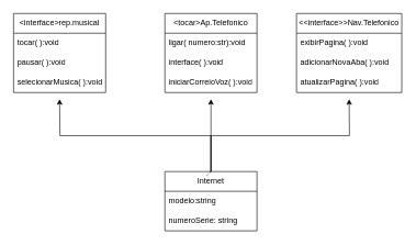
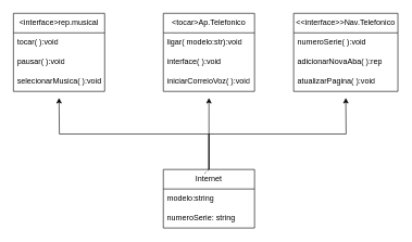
- <mxCell id="7" value="ligar( numero:str):void" style="text;strokeColor=none;fillColor=none;align=left;verticalAlign=middle;spacingLeft=4;spacingRight=4;overflow=hidden;points=[[0,0.5],[1,0.5]];portConstraint=eastwest;rotatable=0;whiteSpace=wrap;html=1;" vertex="1" parent="6"><mxGeometry y="30" width="140" height="30" as="geometry" /></mxCell>
+ <mxCell id="7" value="ligar( modelo:str):void" style="text;strokeColor=none;fillColor=none;align=left;verticalAlign=middle;spacingLeft=4;spacingRight=4;overflow=hidden;points=[[0,0.5],[1,0.5]];portConstraint=eastwest;rotatable=0;whiteSpace=wrap;html=1;" vertex="1" parent="6"><mxGeometry y="30" width="140" height="30" as="geometry" /></mxCell>
- <mxCell id="11" value="exibirPagina( ):void" style="text;strokeColor=none;fillColor=none;align=left;verticalAlign=middle;spacingLeft=4;spacingRight=4;overflow=hidden;points=[[0,0.5],[1,0.5]];portConstraint=eastwest;rotatable=0;whiteSpace=wrap;html=1;" vertex="1" parent="10"><mxGeometry y="30" width="160" height="30" as="geometry" /></mxCell>
+ <mxCell id="11" value="numeroSerie( ):void" style="text;strokeColor=none;fillColor=none;align=left;verticalAlign=middle;spacingLeft=4;spacingRight=4;overflow=hidden;points=[[0,0.5],[1,0.5]];portConstraint=eastwest;rotatable=0;whiteSpace=wrap;html=1;" vertex="1" parent="10"><mxGeometry y="30" width="160" height="30" as="geometry" /></mxCell>
- <mxCell id="12" value="adicionarNovaAba( ):void" style="text;strokeColor=none;fillColor=none;align=left;verticalAlign=middle;spacingLeft=4;spacingRight=4;overflow=hidden;points=[[0,0.5],[1,0.5]];portConstraint=eastwest;rotatable=0;whiteSpace=wrap;html=1;" vertex="1" parent="10"><mxGeometry y="60" width="160" height="30" as="geometry" /></mxCell>
+ <mxCell id="12" value="adicionarNovaAba( ):rep" style="text;strokeColor=none;fillColor=none;align=left;verticalAlign=middle;spacingLeft=4;spacingRight=4;overflow=hidden;points=[[0,0.5],[1,0.5]];portConstraint=eastwest;rotatable=0;whiteSpace=wrap;html=1;" vertex="1" parent="10"><mxGeometry y="60" width="160" height="30" as="geometry" /></mxCell>
